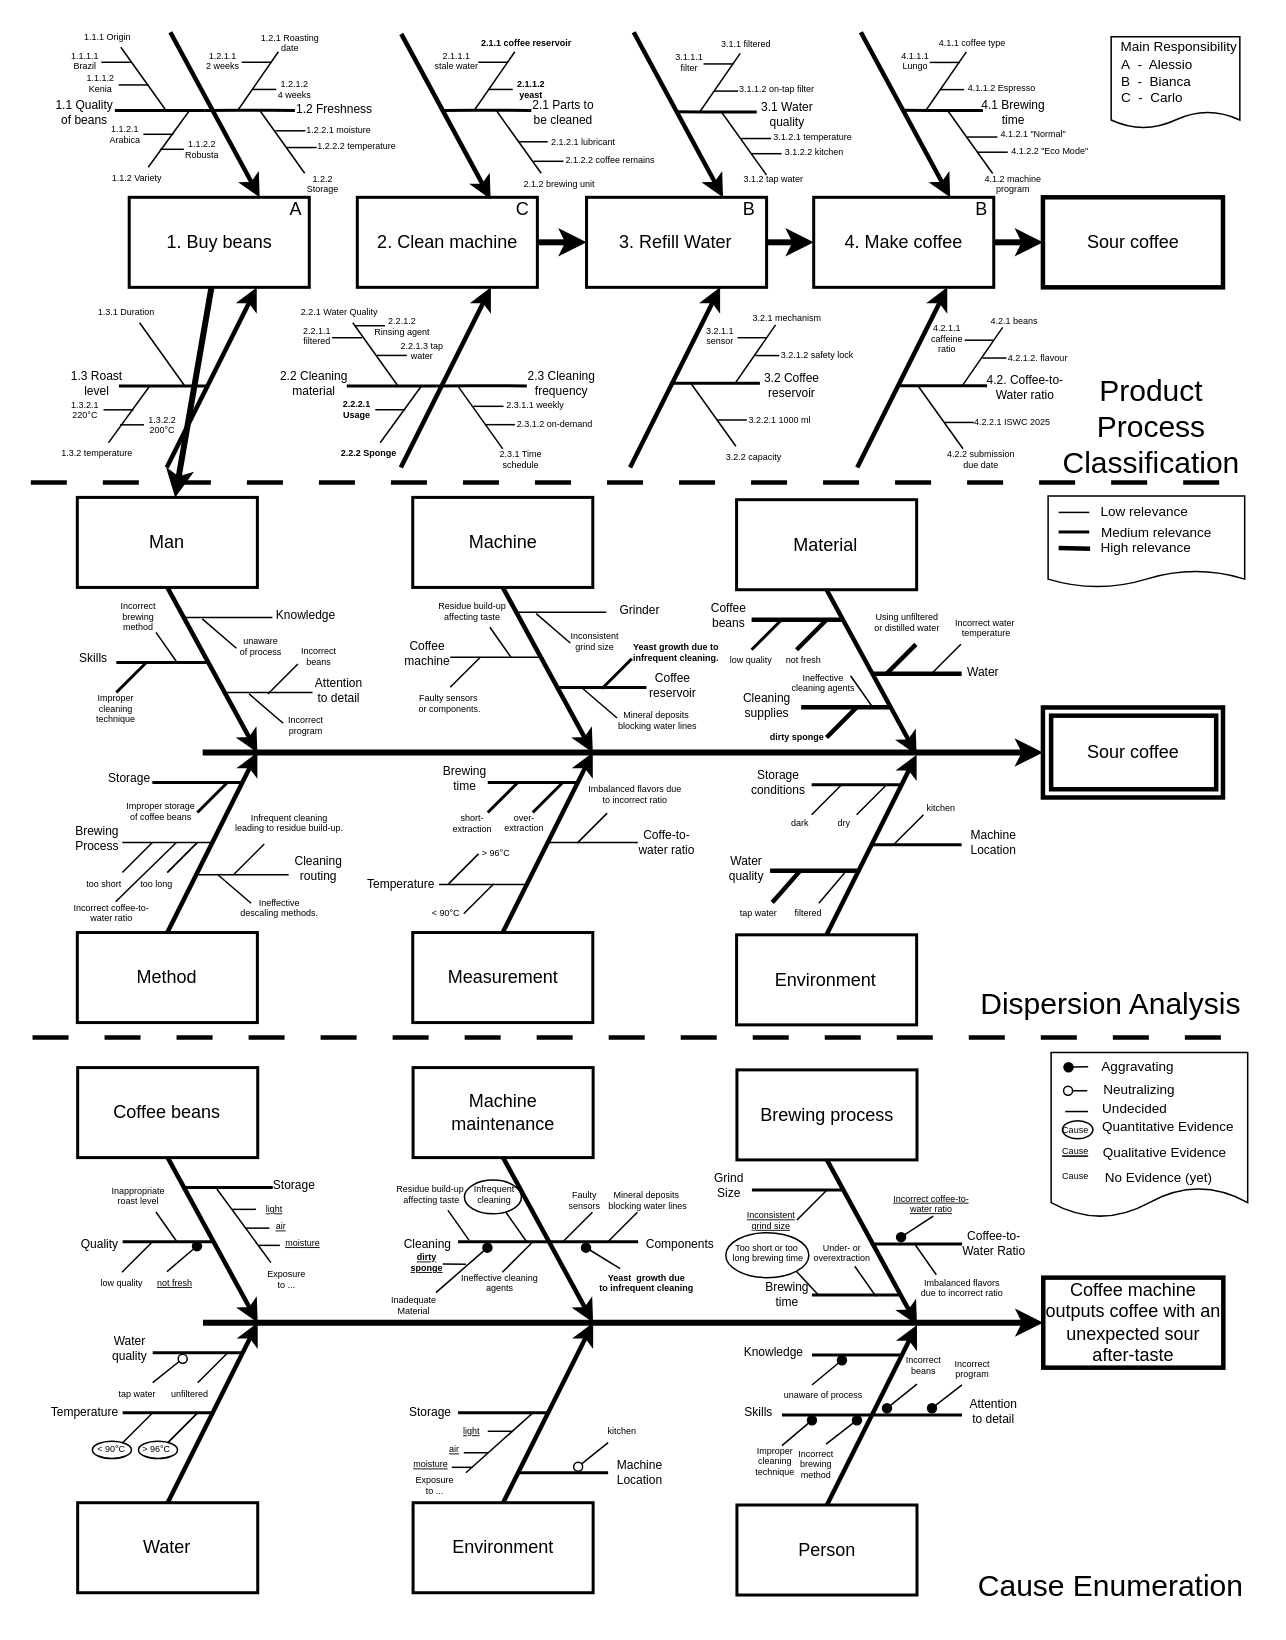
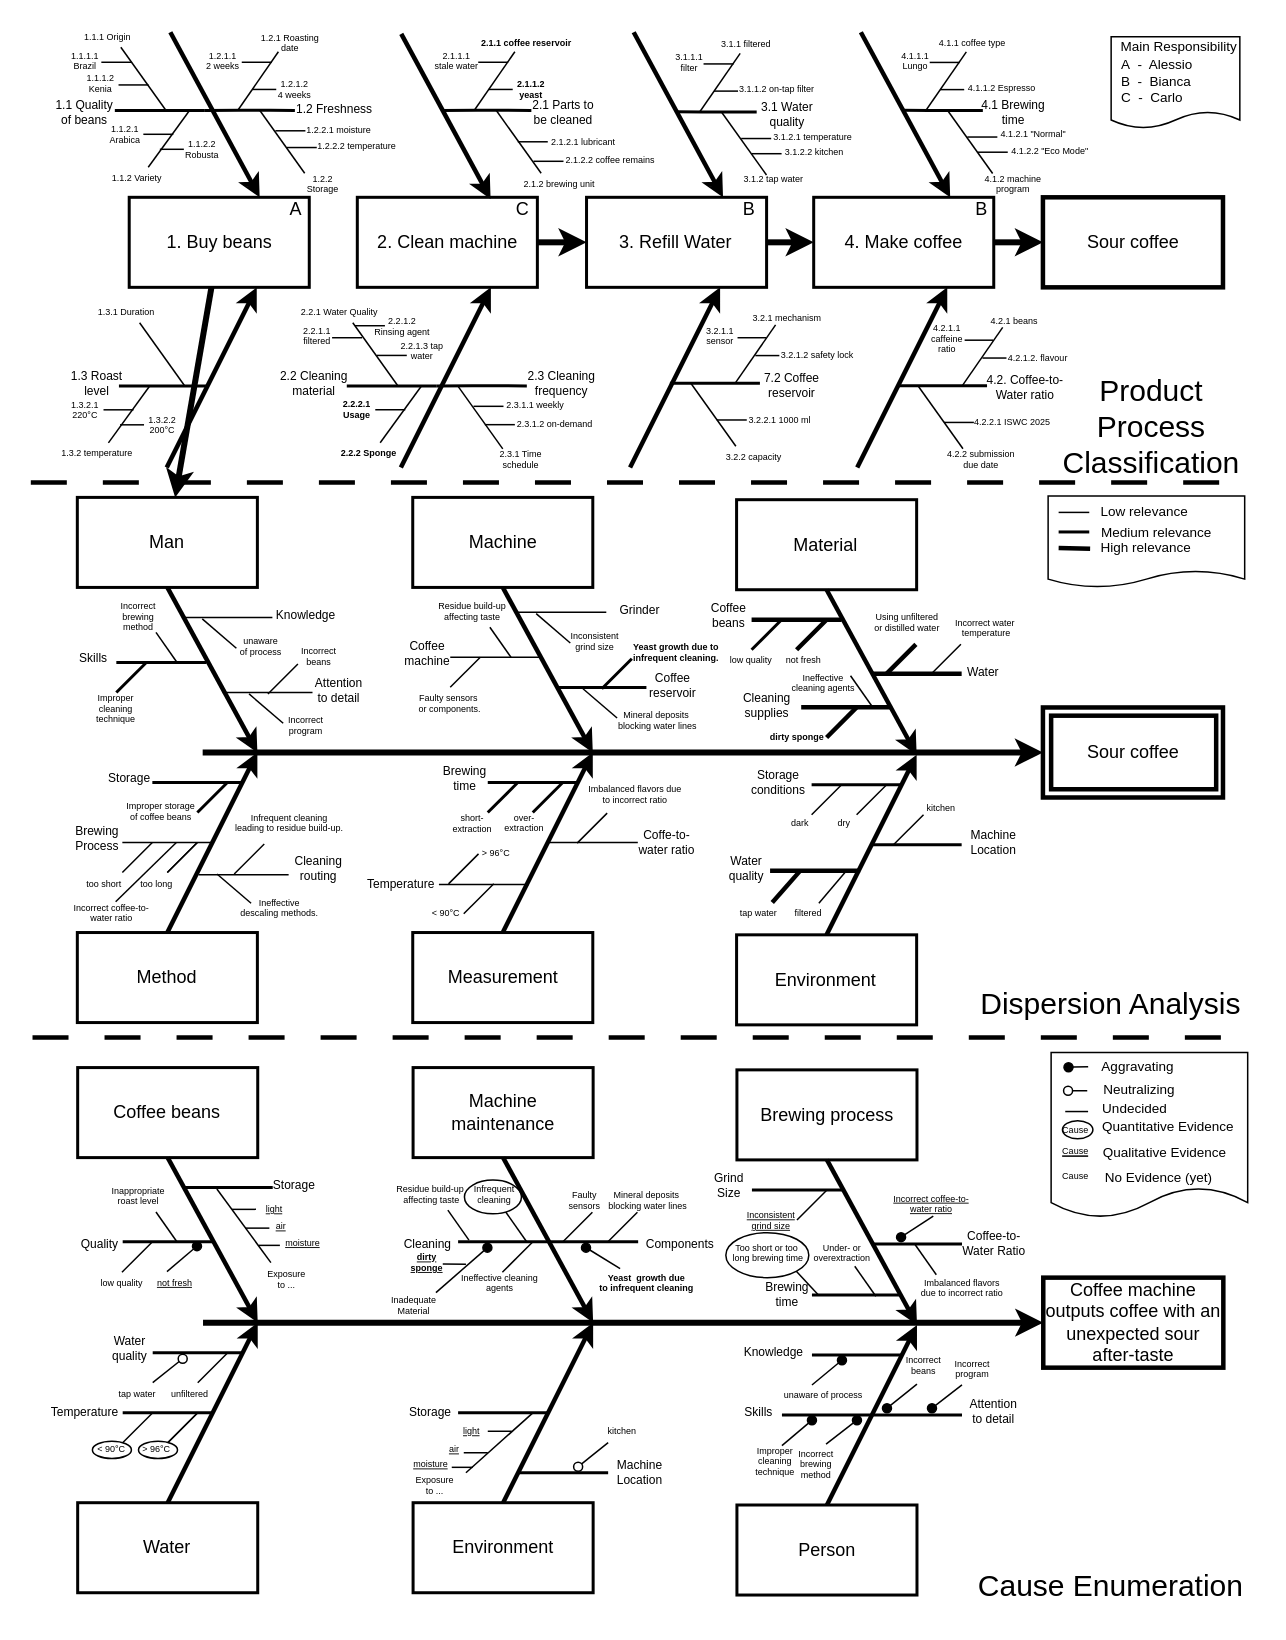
- <mxCell id="265" value="3.2 Coffee&#10;reservoir" style="text;spacingTop=-5;fontSize=8;align=center;verticalAlign=middle;points=[]" parent="1" vertex="1"><mxGeometry x="512.452" y="249.002" width="30" height="20.0" as="geometry" /></mxCell>
+ <mxCell id="265" value="7.2 Coffee&#10;reservoir" style="text;spacingTop=-5;fontSize=8;align=center;verticalAlign=middle;points=[]" parent="1" vertex="1"><mxGeometry x="512.452" y="249.002" width="30" height="20.0" as="geometry" /></mxCell>
